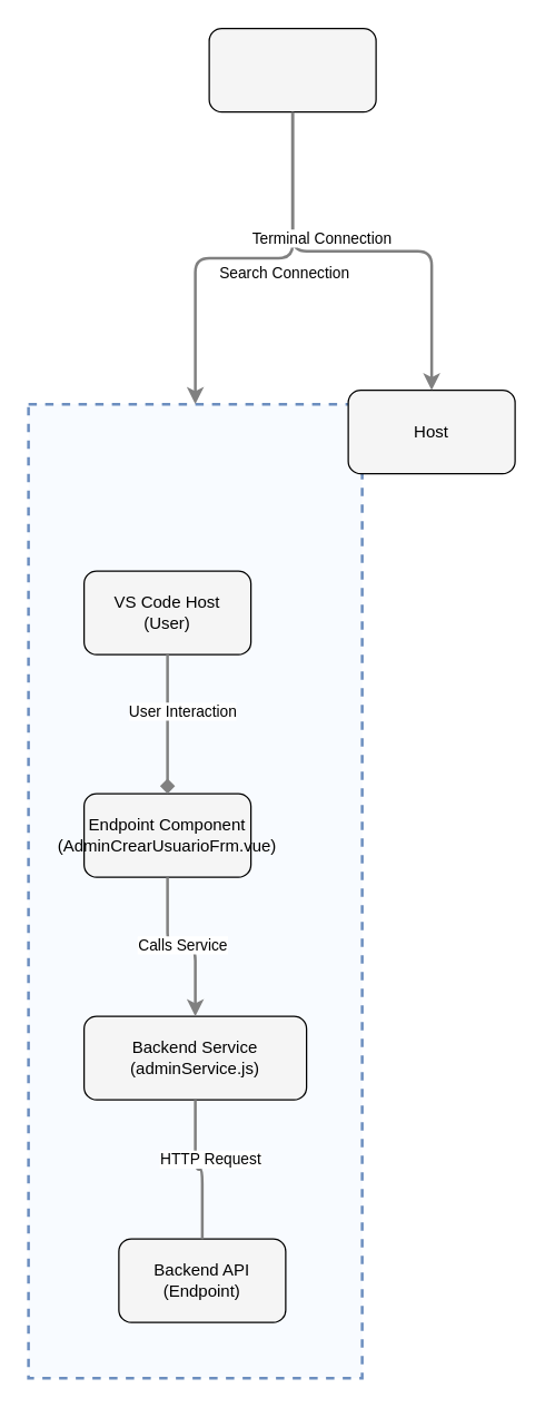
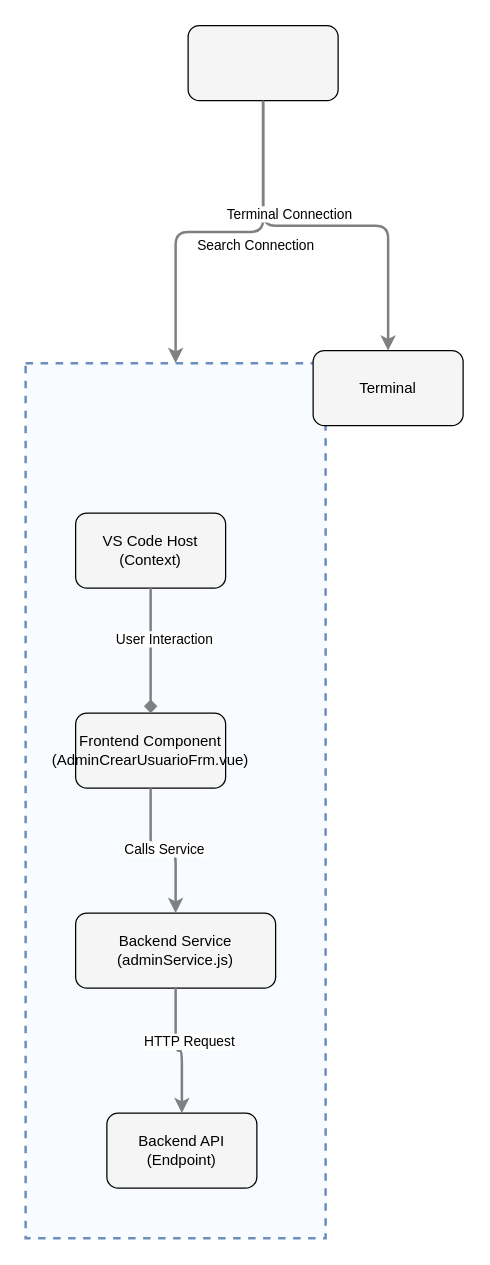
- <mxCell id="9" value="Host" style="rounded=1;whiteSpace=wrap;html=1;fillColor=#f5f5f5" vertex="1" parent="1"><mxGeometry x="250" y="280" width="120" height="60" as="geometry" /></mxCell>
+ <mxCell id="9" value="Terminal" style="rounded=1;whiteSpace=wrap;html=1;fillColor=#f5f5f5" vertex="1" parent="1"><mxGeometry x="250" y="280" width="120" height="60" as="geometry" /></mxCell>
- <mxCell id="7" value="VS Code Host&lt;br&gt;(User)" style="rounded=1;whiteSpace=wrap;html=1;fillColor=#f5f5f5" vertex="1" parent="2"><mxGeometry x="40" y="120" width="120" height="60" as="geometry" /></mxCell>
+ <mxCell id="7" value="VS Code Host&lt;br&gt;(Context)" style="rounded=1;whiteSpace=wrap;html=1;fillColor=#f5f5f5" vertex="1" parent="2"><mxGeometry x="40" y="120" width="120" height="60" as="geometry" /></mxCell>
- <mxCell id="6" value="Endpoint Component&lt;br&gt;(AdminCrearUsuarioFrm.vue)" style="rounded=1;whiteSpace=wrap;html=1;fillColor=#f5f5f5" vertex="1" parent="2"><mxGeometry x="40" y="280" width="120" height="60" as="geometry" /></mxCell>
+ <mxCell id="6" value="Frontend Component&lt;br&gt;(AdminCrearUsuarioFrm.vue)" style="rounded=1;whiteSpace=wrap;html=1;fillColor=#f5f5f5" vertex="1" parent="2"><mxGeometry x="40" y="280" width="120" height="60" as="geometry" /></mxCell>
- <mxCell id="14" style="edgeStyle=orthogonalEdgeStyle;rounded=1;orthogonalLoop=1;jettySize=auto;html=1;strokeColor=#808080;strokeWidth=2;jumpStyle=arc;jumpSize=10;spacing=15;labelBackgroundColor=white;labelBorderColor=none;endArrow=none;" edge="1" parent="1" source="5" target="4"><mxGeometry relative="1" as="geometry" /></mxCell>
+ <mxCell id="14" style="edgeStyle=orthogonalEdgeStyle;rounded=1;orthogonalLoop=1;jettySize=auto;html=1;strokeColor=#808080;strokeWidth=2;jumpStyle=arc;jumpSize=10;spacing=15;labelBackgroundColor=white;labelBorderColor=none" edge="1" parent="1" source="5" target="4"><mxGeometry relative="1" as="geometry" /></mxCell>
